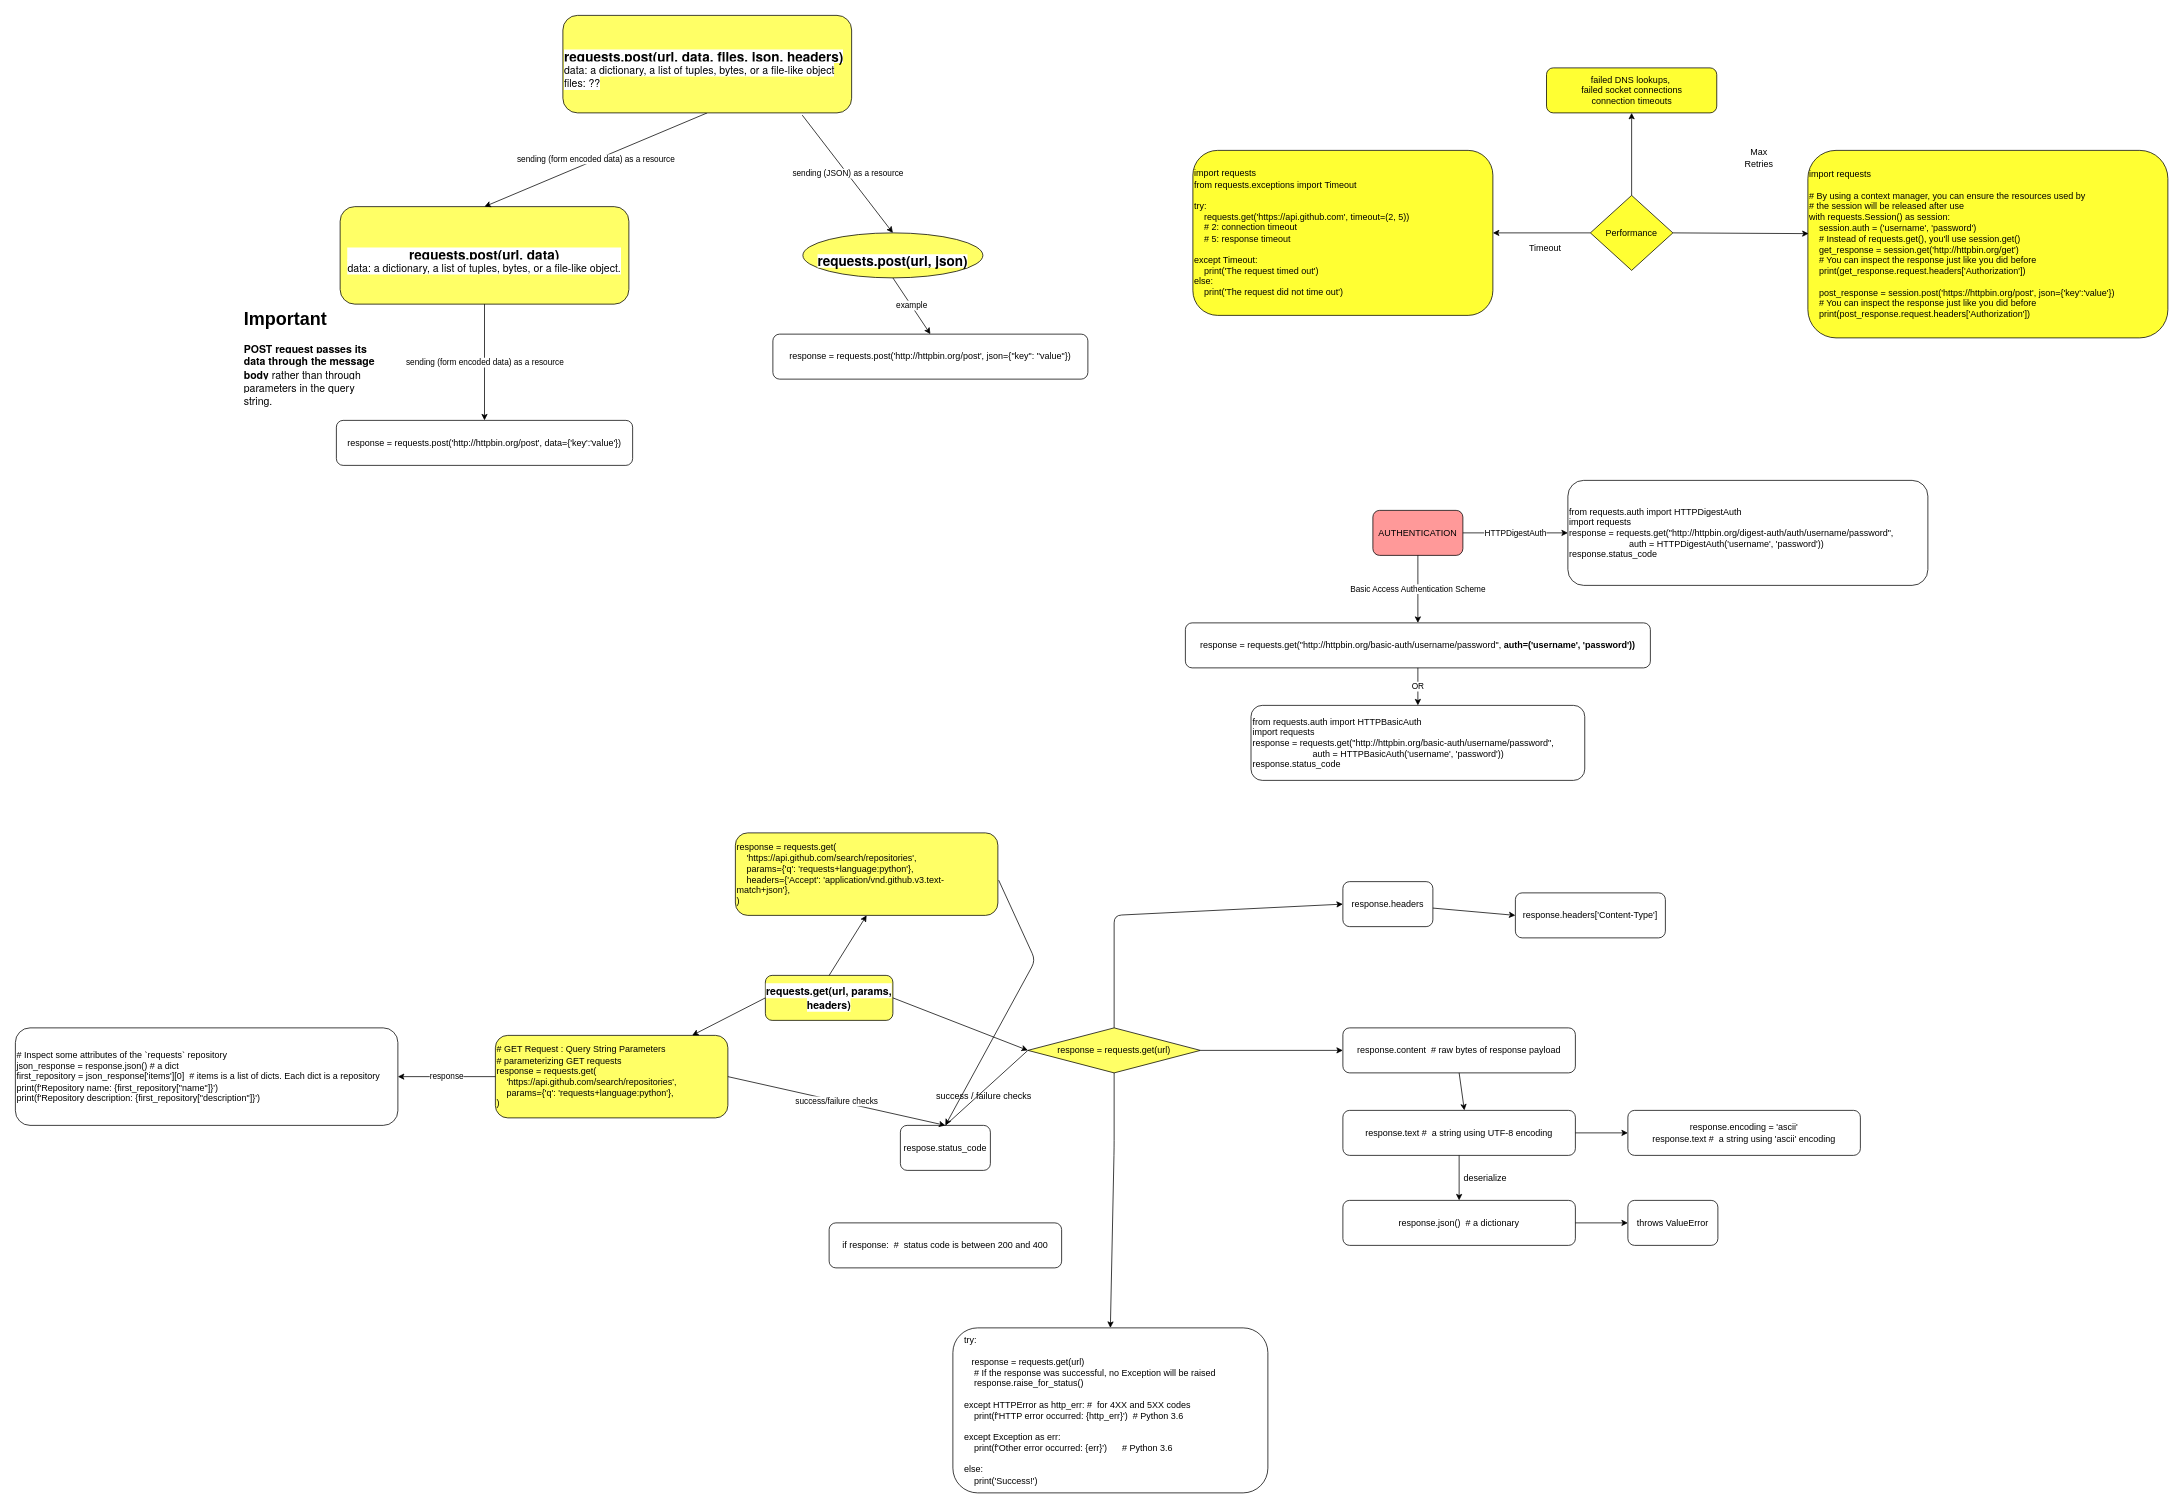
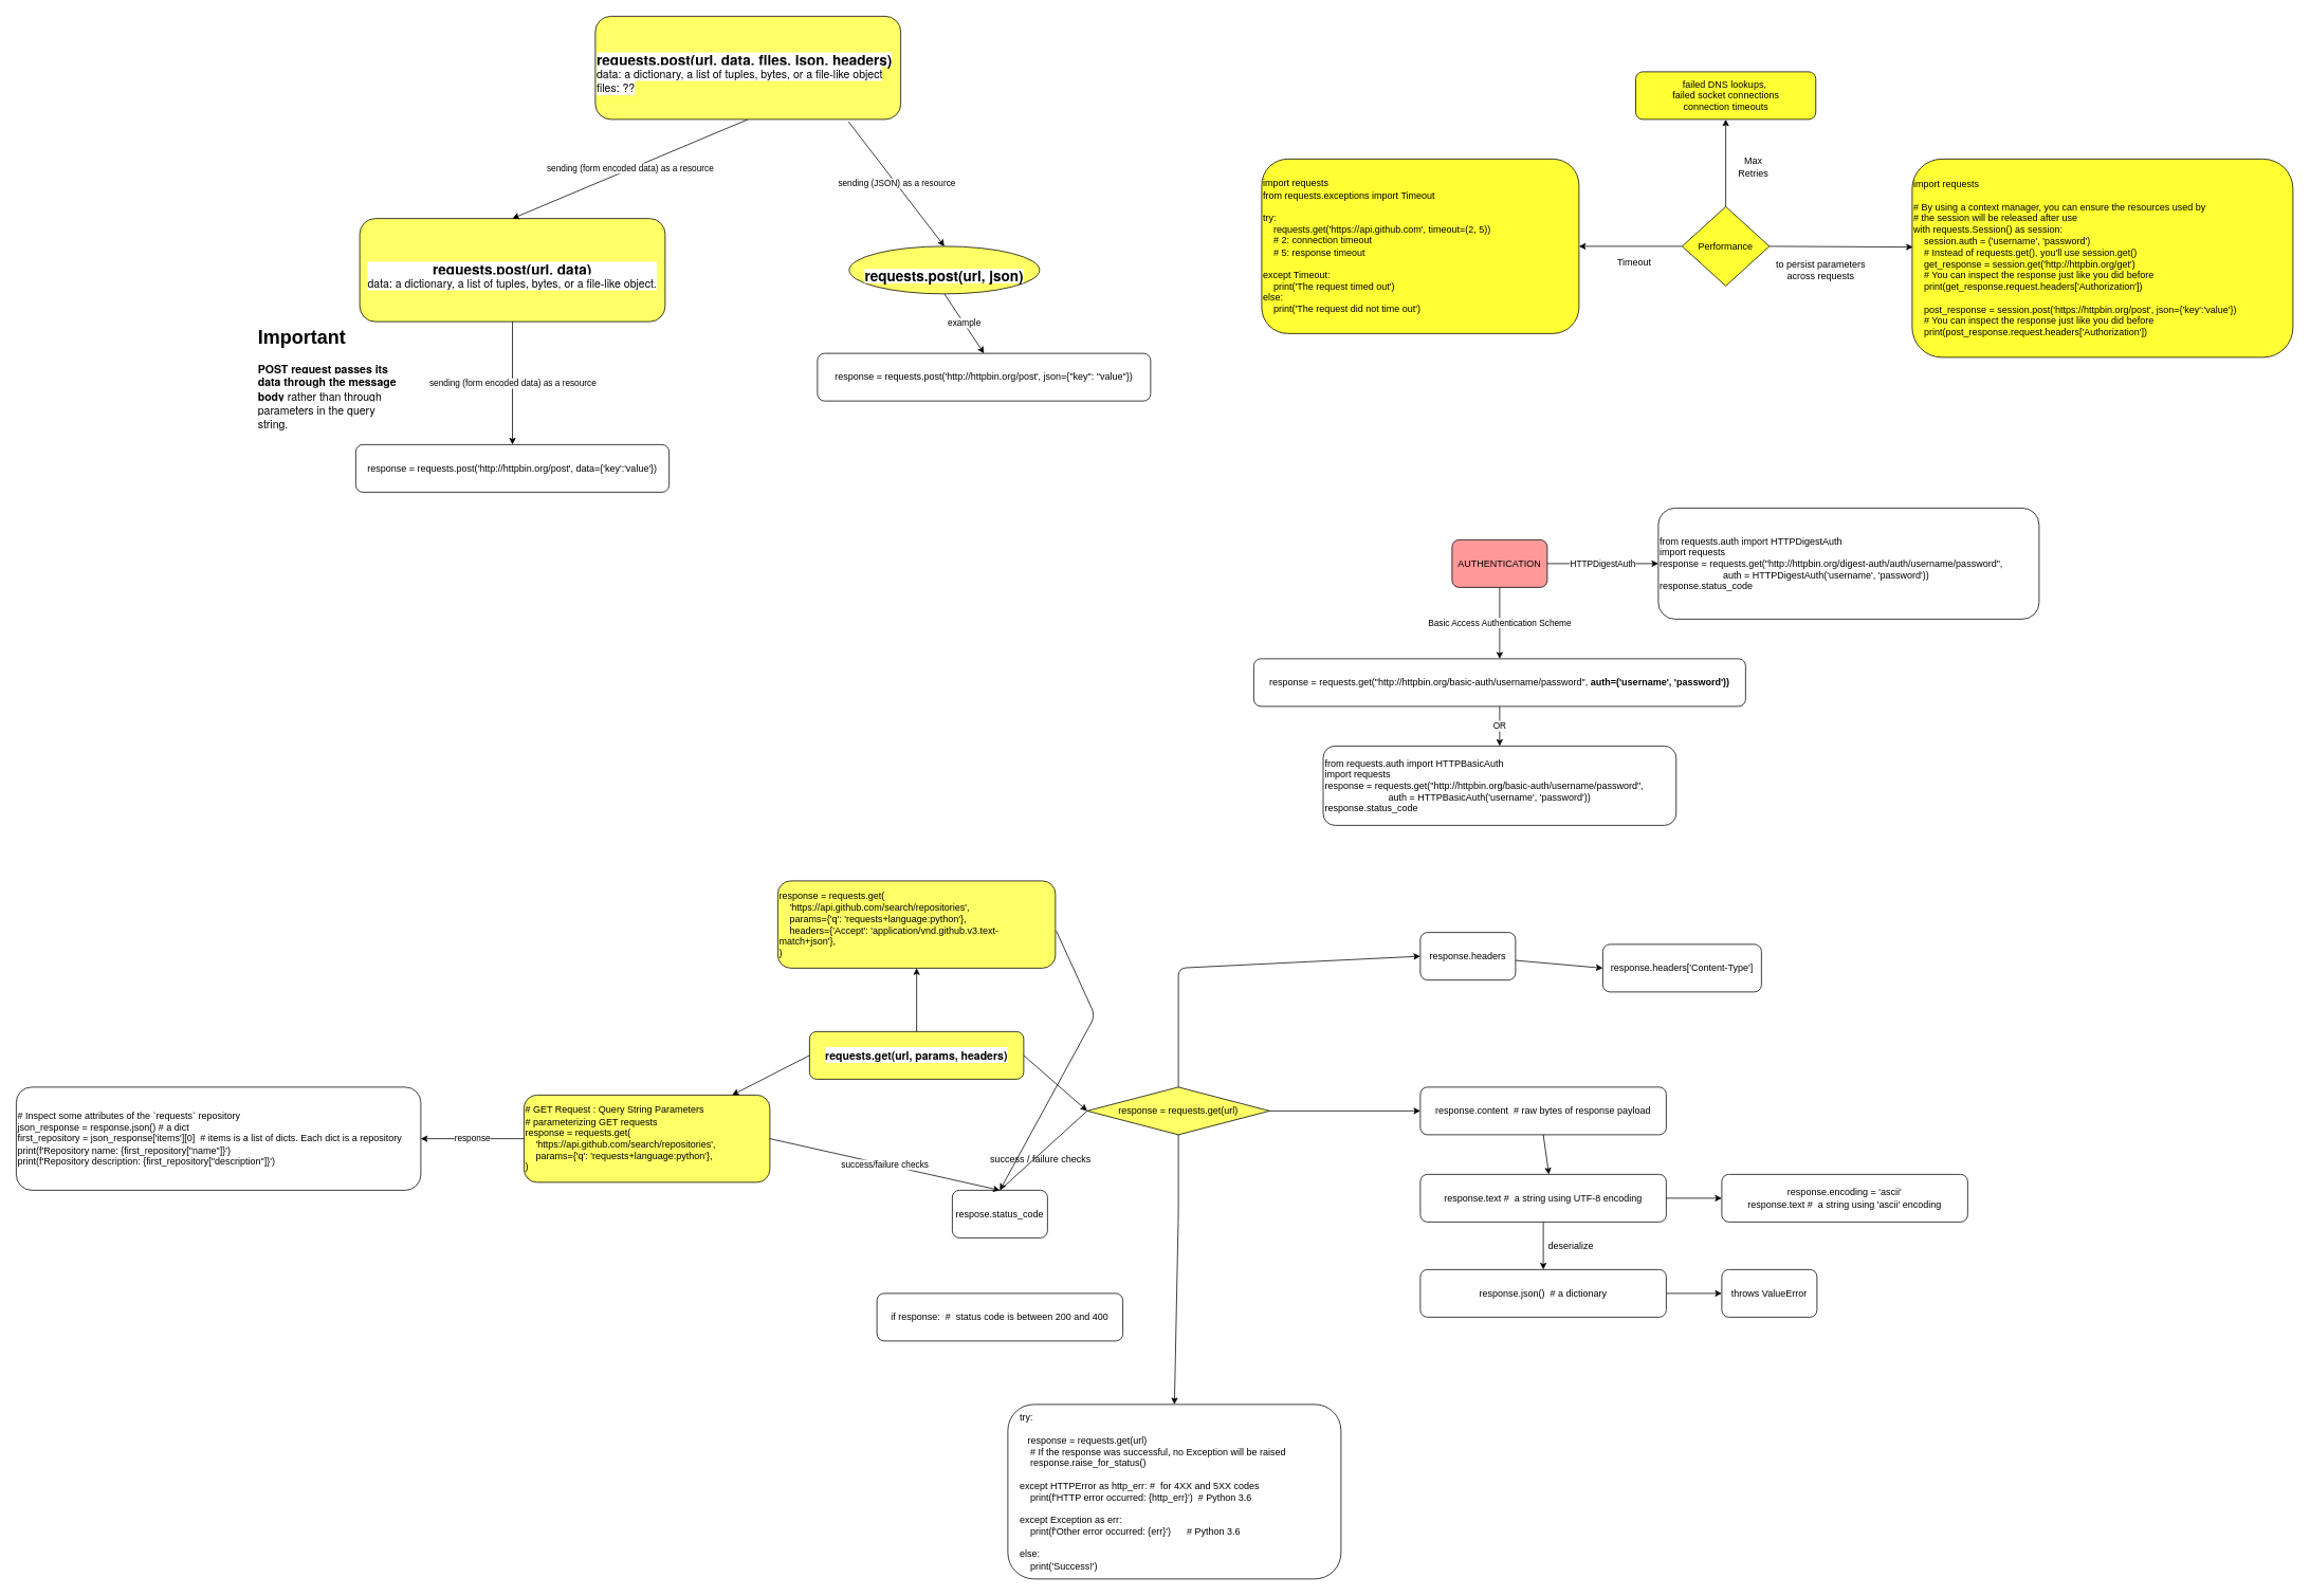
- <mxCell id="59" value="Max Retries" style="text;html=1;strokeColor=none;fillColor=none;align=center;verticalAlign=middle;whiteSpace=wrap;rounded=0;" parent="1" vertex="1"><mxGeometry x="2325" y="200" width="40" height="20" as="geometry" /></mxCell>
+ <mxCell id="59" value="Max Retries" style="text;html=1;strokeColor=none;fillColor=none;align=center;verticalAlign=middle;whiteSpace=wrap;rounded=0;" parent="1" vertex="1"><mxGeometry x="2190" y="200" width="40" height="20" as="geometry" /></mxCell>
+ <mxCell id="56" value="to persist parameters across requests" style="text;html=1;strokeColor=none;fillColor=none;align=center;verticalAlign=middle;whiteSpace=wrap;rounded=0;" parent="1" vertex="1"><mxGeometry x="2230" y="330" width="130" height="20" as="geometry" /></mxCell>
- <mxCell id="28" value="&lt;strong style=&quot;box-sizing: border-box ; font-family: &amp;#34;helvetica neue&amp;#34; , &amp;#34;helvetica&amp;#34; , &amp;#34;arial&amp;#34; , sans-serif ; font-size: 14px ; text-align: left ; background-color: rgb(255 , 255 , 255)&quot;&gt;requests.get(url, params, headers)&lt;/strong&gt;" style="rounded=1;whiteSpace=wrap;html=1;fillColor=#FFFF66;" parent="1" vertex="1"><mxGeometry x="1020" y="1300" width="170" height="60" as="geometry" /></mxCell>
+ <mxCell id="28" value="&lt;strong style=&quot;box-sizing: border-box ; font-family: &amp;#34;helvetica neue&amp;#34; , &amp;#34;helvetica&amp;#34; , &amp;#34;arial&amp;#34; , sans-serif ; font-size: 14px ; text-align: left ; background-color: rgb(255 , 255 , 255)&quot;&gt;requests.get(url, params, headers)&lt;/strong&gt;" style="rounded=1;whiteSpace=wrap;html=1;fillColor=#FFFF66;" parent="1" vertex="1"><mxGeometry x="1020" y="1300" width="270" height="60" as="geometry" /></mxCell>
